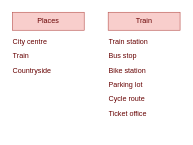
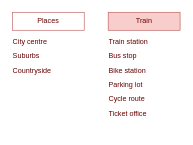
- <mxCell id="2" style="rounded=0;whiteSpace=wrap;html=1;fillColor=#f8cecc;strokeColor=#b85450;fontColor=#660000;" value="Places" parent="1" vertex="1"><mxGeometry as="geometry" width="120" x="20" y="20" height="30" /></mxCell>
+ <mxCell id="2" style="rounded=0;whiteSpace=wrap;html=1;fillColor=#ffffff;strokeColor=#b85450;fontColor=#660000;" value="Places" parent="1" vertex="1"><mxGeometry as="geometry" width="120" x="20" y="20" height="30" /></mxCell>
- <mxCell id="3" style="text;html=1;strokeColor=none;fillColor=none;spacing=1;spacingTop=2;whiteSpace=wrap;overflow=hidden;rounded=0;verticalAlign=top;fontSize=12;fontColor=#660000;" value="&lt;p style=&quot;line-height: 100% ; font-size: 12px&quot;&gt;City centre&lt;/p&gt;&lt;p style=&quot;line-height: 100% ; font-size: 12px&quot;&gt;Train&lt;/p&gt;&lt;p style=&quot;line-height: 100% ; font-size: 12px&quot;&gt;Countryside&lt;/p&gt;" parent="1" vertex="1"><mxGeometry as="geometry" width="120" x="20" y="43" height="177" /></mxCell>
+ <mxCell id="3" style="text;html=1;strokeColor=none;fillColor=none;spacing=1;spacingTop=2;whiteSpace=wrap;overflow=hidden;rounded=0;verticalAlign=top;fontSize=12;fontColor=#660000;" value="&lt;p style=&quot;line-height: 100% ; font-size: 12px&quot;&gt;City centre&lt;/p&gt;&lt;p style=&quot;line-height: 100% ; font-size: 12px&quot;&gt;Suburbs&lt;/p&gt;&lt;p style=&quot;line-height: 100% ; font-size: 12px&quot;&gt;Countryside&lt;/p&gt;" parent="1" vertex="1"><mxGeometry as="geometry" width="120" x="20" y="43" height="177" /></mxCell>
